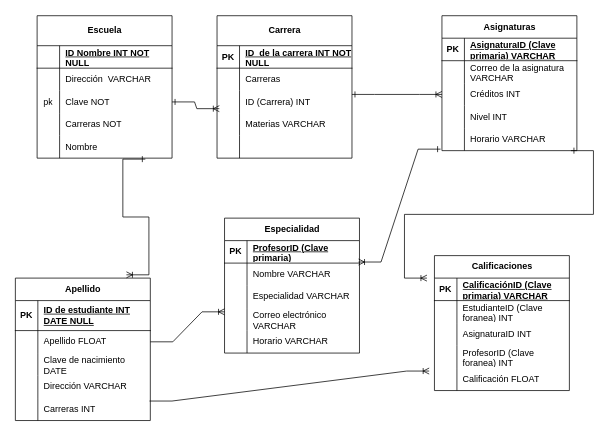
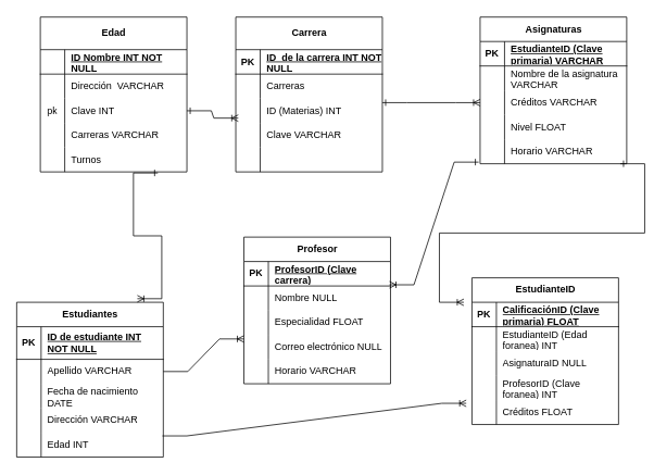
- <mxCell id="2" value="Escuela" style="shape=table;startSize=40;container=1;collapsible=1;childLayout=tableLayout;fixedRows=1;rowLines=0;fontStyle=1;align=center;resizeLast=1;html=1;" parent="1" vertex="1"><mxGeometry x="49" y="20" width="180" height="190" as="geometry" /></mxCell>
+ <mxCell id="2" value="Edad" style="shape=table;startSize=40;container=1;collapsible=1;childLayout=tableLayout;fixedRows=1;rowLines=0;fontStyle=1;align=center;resizeLast=1;html=1;" parent="1" vertex="1"><mxGeometry x="49" y="20" width="180" height="190" as="geometry" /></mxCell>
- <mxCell id="37" value="AsignaturaID (Clave primaria) VARCHAR" style="shape=partialRectangle;connectable=0;fillColor=none;top=0;left=0;bottom=0;right=0;align=left;spacingLeft=6;fontStyle=5;overflow=hidden;whiteSpace=wrap;html=1;" parent="35" vertex="1"><mxGeometry x="30" width="150" height="30" as="geometry"><mxRectangle width="150" height="30" as="alternateBounds" /></mxGeometry></mxCell>
+ <mxCell id="37" value="EstudianteID (Clave primaria) VARCHAR" style="shape=partialRectangle;connectable=0;fillColor=none;top=0;left=0;bottom=0;right=0;align=left;spacingLeft=6;fontStyle=5;overflow=hidden;whiteSpace=wrap;html=1;" parent="35" vertex="1"><mxGeometry x="30" width="150" height="30" as="geometry"><mxRectangle width="150" height="30" as="alternateBounds" /></mxGeometry></mxCell>
- <mxCell id="40" value="Correo de la asignatura VARCHAR" style="shape=partialRectangle;connectable=0;fillColor=none;top=0;left=0;bottom=0;right=0;align=left;spacingLeft=6;overflow=hidden;whiteSpace=wrap;html=1;" parent="38" vertex="1"><mxGeometry x="30" width="150" height="30" as="geometry"><mxRectangle width="150" height="30" as="alternateBounds" /></mxGeometry></mxCell>
+ <mxCell id="40" value="Nombre de la asignatura VARCHAR" style="shape=partialRectangle;connectable=0;fillColor=none;top=0;left=0;bottom=0;right=0;align=left;spacingLeft=6;overflow=hidden;whiteSpace=wrap;html=1;" parent="38" vertex="1"><mxGeometry x="30" width="150" height="30" as="geometry"><mxRectangle width="150" height="30" as="alternateBounds" /></mxGeometry></mxCell>
- <mxCell id="43" value="Créditos INT" style="shape=partialRectangle;connectable=0;fillColor=none;top=0;left=0;bottom=0;right=0;align=left;spacingLeft=6;overflow=hidden;whiteSpace=wrap;html=1;" parent="41" vertex="1"><mxGeometry x="30" width="150" height="30" as="geometry"><mxRectangle width="150" height="30" as="alternateBounds" /></mxGeometry></mxCell>
+ <mxCell id="43" value="Créditos VARCHAR" style="shape=partialRectangle;connectable=0;fillColor=none;top=0;left=0;bottom=0;right=0;align=left;spacingLeft=6;overflow=hidden;whiteSpace=wrap;html=1;" parent="41" vertex="1"><mxGeometry x="30" width="150" height="30" as="geometry"><mxRectangle width="150" height="30" as="alternateBounds" /></mxGeometry></mxCell>
- <mxCell id="11" value="Clave NOT" style="shape=partialRectangle;connectable=0;fillColor=none;top=0;left=0;bottom=0;right=0;align=left;spacingLeft=6;overflow=hidden;whiteSpace=wrap;html=1;" parent="9" vertex="1"><mxGeometry x="30" width="150" height="30" as="geometry"><mxRectangle width="150" height="30" as="alternateBounds" /></mxGeometry></mxCell>
+ <mxCell id="11" value="Clave INT" style="shape=partialRectangle;connectable=0;fillColor=none;top=0;left=0;bottom=0;right=0;align=left;spacingLeft=6;overflow=hidden;whiteSpace=wrap;html=1;" parent="9" vertex="1"><mxGeometry x="30" width="150" height="30" as="geometry"><mxRectangle width="150" height="30" as="alternateBounds" /></mxGeometry></mxCell>
- <mxCell id="91" value="ID (Carrera) INT" style="shape=partialRectangle;connectable=0;fillColor=none;top=0;left=0;bottom=0;right=0;align=left;spacingLeft=6;overflow=hidden;whiteSpace=wrap;html=1;" parent="89" vertex="1"><mxGeometry x="30" width="150" height="30" as="geometry"><mxRectangle width="150" height="30" as="alternateBounds" /></mxGeometry></mxCell>
+ <mxCell id="91" value="ID (Materias) INT" style="shape=partialRectangle;connectable=0;fillColor=none;top=0;left=0;bottom=0;right=0;align=left;spacingLeft=6;overflow=hidden;whiteSpace=wrap;html=1;" parent="89" vertex="1"><mxGeometry x="30" width="150" height="30" as="geometry"><mxRectangle width="150" height="30" as="alternateBounds" /></mxGeometry></mxCell>
- <mxCell id="46" value="Nivel INT" style="shape=partialRectangle;connectable=0;fillColor=none;top=0;left=0;bottom=0;right=0;align=left;spacingLeft=6;overflow=hidden;whiteSpace=wrap;html=1;" parent="44" vertex="1"><mxGeometry x="30" width="150" height="30" as="geometry"><mxRectangle width="150" height="30" as="alternateBounds" /></mxGeometry></mxCell>
+ <mxCell id="46" value="Nivel FLOAT" style="shape=partialRectangle;connectable=0;fillColor=none;top=0;left=0;bottom=0;right=0;align=left;spacingLeft=6;overflow=hidden;whiteSpace=wrap;html=1;" parent="44" vertex="1"><mxGeometry x="30" width="150" height="30" as="geometry"><mxRectangle width="150" height="30" as="alternateBounds" /></mxGeometry></mxCell>
- <mxCell id="14" value="Carreras NOT" style="shape=partialRectangle;connectable=0;fillColor=none;top=0;left=0;bottom=0;right=0;align=left;spacingLeft=6;overflow=hidden;whiteSpace=wrap;html=1;" parent="12" vertex="1"><mxGeometry x="30" width="150" height="30" as="geometry"><mxRectangle width="150" height="30" as="alternateBounds" /></mxGeometry></mxCell>
+ <mxCell id="14" value="Carreras VARCHAR" style="shape=partialRectangle;connectable=0;fillColor=none;top=0;left=0;bottom=0;right=0;align=left;spacingLeft=6;overflow=hidden;whiteSpace=wrap;html=1;" parent="12" vertex="1"><mxGeometry x="30" width="150" height="30" as="geometry"><mxRectangle width="150" height="30" as="alternateBounds" /></mxGeometry></mxCell>
- <mxCell id="94" value="Materias VARCHAR" style="shape=partialRectangle;connectable=0;fillColor=none;top=0;left=0;bottom=0;right=0;align=left;spacingLeft=6;overflow=hidden;whiteSpace=wrap;html=1;" parent="92" vertex="1"><mxGeometry x="30" width="150" height="30" as="geometry"><mxRectangle width="150" height="30" as="alternateBounds" /></mxGeometry></mxCell>
+ <mxCell id="94" value="Clave VARCHAR" style="shape=partialRectangle;connectable=0;fillColor=none;top=0;left=0;bottom=0;right=0;align=left;spacingLeft=6;overflow=hidden;whiteSpace=wrap;html=1;" parent="92" vertex="1"><mxGeometry x="30" width="150" height="30" as="geometry"><mxRectangle width="150" height="30" as="alternateBounds" /></mxGeometry></mxCell>
- <mxCell id="17" value="Nombre" style="shape=partialRectangle;connectable=0;fillColor=none;top=0;left=0;bottom=0;right=0;align=left;spacingLeft=6;overflow=hidden;whiteSpace=wrap;html=1;" parent="15" vertex="1"><mxGeometry x="30" width="150" height="30" as="geometry"><mxRectangle width="150" height="30" as="alternateBounds" /></mxGeometry></mxCell>
+ <mxCell id="17" value="Turnos" style="shape=partialRectangle;connectable=0;fillColor=none;top=0;left=0;bottom=0;right=0;align=left;spacingLeft=6;overflow=hidden;whiteSpace=wrap;html=1;" parent="15" vertex="1"><mxGeometry x="30" width="150" height="30" as="geometry"><mxRectangle width="150" height="30" as="alternateBounds" /></mxGeometry></mxCell>
- <mxCell id="66" value="Especialidad" style="shape=table;startSize=30;container=1;collapsible=1;childLayout=tableLayout;fixedRows=1;rowLines=0;fontStyle=1;align=center;resizeLast=1;html=1;" parent="1" vertex="1"><mxGeometry x="299" y="290" width="180" height="180" as="geometry" /></mxCell>
+ <mxCell id="66" value="Profesor" style="shape=table;startSize=30;container=1;collapsible=1;childLayout=tableLayout;fixedRows=1;rowLines=0;fontStyle=1;align=center;resizeLast=1;html=1;" parent="1" vertex="1"><mxGeometry x="299" y="290" width="180" height="180" as="geometry" /></mxCell>
- <mxCell id="69" value="ProfesorID (Clave primaria)" style="shape=partialRectangle;connectable=0;fillColor=none;top=0;left=0;bottom=0;right=0;align=left;spacingLeft=6;fontStyle=5;overflow=hidden;whiteSpace=wrap;html=1;" parent="67" vertex="1"><mxGeometry x="30" width="150" height="30" as="geometry"><mxRectangle width="150" height="30" as="alternateBounds" /></mxGeometry></mxCell>
+ <mxCell id="69" value="ProfesorID (Clave carrera)" style="shape=partialRectangle;connectable=0;fillColor=none;top=0;left=0;bottom=0;right=0;align=left;spacingLeft=6;fontStyle=5;overflow=hidden;whiteSpace=wrap;html=1;" parent="67" vertex="1"><mxGeometry x="30" width="150" height="30" as="geometry"><mxRectangle width="150" height="30" as="alternateBounds" /></mxGeometry></mxCell>
- <mxCell id="50" value="Calificaciones" style="shape=table;startSize=30;container=1;collapsible=1;childLayout=tableLayout;fixedRows=1;rowLines=0;fontStyle=1;align=center;resizeLast=1;html=1;" parent="1" vertex="1"><mxGeometry x="579" y="340" width="180" height="180" as="geometry" /></mxCell>
+ <mxCell id="50" value="EstudianteID" style="shape=table;startSize=30;container=1;collapsible=1;childLayout=tableLayout;fixedRows=1;rowLines=0;fontStyle=1;align=center;resizeLast=1;html=1;" parent="1" vertex="1"><mxGeometry x="579" y="340" width="180" height="180" as="geometry" /></mxCell>
- <mxCell id="72" value="Nombre VARCHAR" style="shape=partialRectangle;connectable=0;fillColor=none;top=0;left=0;bottom=0;right=0;align=left;spacingLeft=6;overflow=hidden;whiteSpace=wrap;html=1;" parent="70" vertex="1"><mxGeometry x="30" width="150" height="30" as="geometry"><mxRectangle width="150" height="30" as="alternateBounds" /></mxGeometry></mxCell>
+ <mxCell id="72" value="Nombre NULL" style="shape=partialRectangle;connectable=0;fillColor=none;top=0;left=0;bottom=0;right=0;align=left;spacingLeft=6;overflow=hidden;whiteSpace=wrap;html=1;" parent="70" vertex="1"><mxGeometry x="30" width="150" height="30" as="geometry"><mxRectangle width="150" height="30" as="alternateBounds" /></mxGeometry></mxCell>
- <mxCell id="18" value="Apellido" style="shape=table;startSize=30;container=1;collapsible=1;childLayout=tableLayout;fixedRows=1;rowLines=0;fontStyle=1;align=center;resizeLast=1;html=1;" parent="1" vertex="1"><mxGeometry x="20" y="370" width="180" height="190" as="geometry" /></mxCell>
+ <mxCell id="18" value="Estudiantes" style="shape=table;startSize=30;container=1;collapsible=1;childLayout=tableLayout;fixedRows=1;rowLines=0;fontStyle=1;align=center;resizeLast=1;html=1;" parent="1" vertex="1"><mxGeometry x="20" y="370" width="180" height="190" as="geometry" /></mxCell>
- <mxCell id="53" value="CalificaciónID (Clave primaria) VARCHAR" style="shape=partialRectangle;connectable=0;fillColor=none;top=0;left=0;bottom=0;right=0;align=left;spacingLeft=6;fontStyle=5;overflow=hidden;whiteSpace=wrap;html=1;" parent="51" vertex="1"><mxGeometry x="30" width="150" height="30" as="geometry"><mxRectangle width="150" height="30" as="alternateBounds" /></mxGeometry></mxCell>
+ <mxCell id="53" value="CalificaciónID (Clave primaria) FLOAT" style="shape=partialRectangle;connectable=0;fillColor=none;top=0;left=0;bottom=0;right=0;align=left;spacingLeft=6;fontStyle=5;overflow=hidden;whiteSpace=wrap;html=1;" parent="51" vertex="1"><mxGeometry x="30" width="150" height="30" as="geometry"><mxRectangle width="150" height="30" as="alternateBounds" /></mxGeometry></mxCell>
- <mxCell id="75" value="Especialidad VARCHAR" style="shape=partialRectangle;connectable=0;fillColor=none;top=0;left=0;bottom=0;right=0;align=left;spacingLeft=6;overflow=hidden;whiteSpace=wrap;html=1;" parent="73" vertex="1"><mxGeometry x="30" width="150" height="30" as="geometry"><mxRectangle width="150" height="30" as="alternateBounds" /></mxGeometry></mxCell>
+ <mxCell id="75" value="Especialidad FLOAT" style="shape=partialRectangle;connectable=0;fillColor=none;top=0;left=0;bottom=0;right=0;align=left;spacingLeft=6;overflow=hidden;whiteSpace=wrap;html=1;" parent="73" vertex="1"><mxGeometry x="30" width="150" height="30" as="geometry"><mxRectangle width="150" height="30" as="alternateBounds" /></mxGeometry></mxCell>
- <mxCell id="56" value="EstudianteID (Clave foranea) INT" style="shape=partialRectangle;connectable=0;fillColor=none;top=0;left=0;bottom=0;right=0;align=left;spacingLeft=6;overflow=hidden;whiteSpace=wrap;html=1;" parent="54" vertex="1"><mxGeometry x="30" width="150" height="30" as="geometry"><mxRectangle width="150" height="30" as="alternateBounds" /></mxGeometry></mxCell>
+ <mxCell id="56" value="EstudianteID (Edad foranea) INT" style="shape=partialRectangle;connectable=0;fillColor=none;top=0;left=0;bottom=0;right=0;align=left;spacingLeft=6;overflow=hidden;whiteSpace=wrap;html=1;" parent="54" vertex="1"><mxGeometry x="30" width="150" height="30" as="geometry"><mxRectangle width="150" height="30" as="alternateBounds" /></mxGeometry></mxCell>
- <mxCell id="21" value="ID de estudiante INT DATE NULL" style="shape=partialRectangle;connectable=0;fillColor=none;top=0;left=0;bottom=0;right=0;align=left;spacingLeft=6;fontStyle=5;overflow=hidden;whiteSpace=wrap;html=1;" parent="19" vertex="1"><mxGeometry x="30" width="150" height="40" as="geometry"><mxRectangle width="150" height="40" as="alternateBounds" /></mxGeometry></mxCell>
+ <mxCell id="21" value="ID de estudiante INT NOT NULL" style="shape=partialRectangle;connectable=0;fillColor=none;top=0;left=0;bottom=0;right=0;align=left;spacingLeft=6;fontStyle=5;overflow=hidden;whiteSpace=wrap;html=1;" parent="19" vertex="1"><mxGeometry x="30" width="150" height="40" as="geometry"><mxRectangle width="150" height="40" as="alternateBounds" /></mxGeometry></mxCell>
- <mxCell id="78" value="Correo electrónico VARCHAR" style="shape=partialRectangle;connectable=0;fillColor=none;top=0;left=0;bottom=0;right=0;align=left;spacingLeft=6;overflow=hidden;whiteSpace=wrap;html=1;" parent="76" vertex="1"><mxGeometry x="30" width="150" height="30" as="geometry"><mxRectangle width="150" height="30" as="alternateBounds" /></mxGeometry></mxCell>
+ <mxCell id="78" value="Correo electrónico NULL" style="shape=partialRectangle;connectable=0;fillColor=none;top=0;left=0;bottom=0;right=0;align=left;spacingLeft=6;overflow=hidden;whiteSpace=wrap;html=1;" parent="76" vertex="1"><mxGeometry x="30" width="150" height="30" as="geometry"><mxRectangle width="150" height="30" as="alternateBounds" /></mxGeometry></mxCell>
- <mxCell id="59" value="AsignaturaID INT" style="shape=partialRectangle;connectable=0;fillColor=none;top=0;left=0;bottom=0;right=0;align=left;spacingLeft=6;overflow=hidden;whiteSpace=wrap;html=1;" parent="57" vertex="1"><mxGeometry x="30" width="150" height="30" as="geometry"><mxRectangle width="150" height="30" as="alternateBounds" /></mxGeometry></mxCell>
+ <mxCell id="59" value="AsignaturaID NULL" style="shape=partialRectangle;connectable=0;fillColor=none;top=0;left=0;bottom=0;right=0;align=left;spacingLeft=6;overflow=hidden;whiteSpace=wrap;html=1;" parent="57" vertex="1"><mxGeometry x="30" width="150" height="30" as="geometry"><mxRectangle width="150" height="30" as="alternateBounds" /></mxGeometry></mxCell>
- <mxCell id="24" value="Apellido FLOAT" style="shape=partialRectangle;connectable=0;fillColor=none;top=0;left=0;bottom=0;right=0;align=left;spacingLeft=6;overflow=hidden;whiteSpace=wrap;html=1;" parent="22" vertex="1"><mxGeometry x="30" width="150" height="30" as="geometry"><mxRectangle width="150" height="30" as="alternateBounds" /></mxGeometry></mxCell>
+ <mxCell id="24" value="Apellido VARCHAR" style="shape=partialRectangle;connectable=0;fillColor=none;top=0;left=0;bottom=0;right=0;align=left;spacingLeft=6;overflow=hidden;whiteSpace=wrap;html=1;" parent="22" vertex="1"><mxGeometry x="30" width="150" height="30" as="geometry"><mxRectangle width="150" height="30" as="alternateBounds" /></mxGeometry></mxCell>
- <mxCell id="27" value="Clave de nacimiento DATE" style="shape=partialRectangle;connectable=0;fillColor=none;top=0;left=0;bottom=0;right=0;align=left;spacingLeft=6;overflow=hidden;whiteSpace=wrap;html=1;" parent="25" vertex="1"><mxGeometry x="30" width="150" height="30" as="geometry"><mxRectangle width="150" height="30" as="alternateBounds" /></mxGeometry></mxCell>
+ <mxCell id="27" value="Fecha de nacimiento DATE" style="shape=partialRectangle;connectable=0;fillColor=none;top=0;left=0;bottom=0;right=0;align=left;spacingLeft=6;overflow=hidden;whiteSpace=wrap;html=1;" parent="25" vertex="1"><mxGeometry x="30" width="150" height="30" as="geometry"><mxRectangle width="150" height="30" as="alternateBounds" /></mxGeometry></mxCell>
- <mxCell id="65" value="Calificación FLOAT" style="shape=partialRectangle;connectable=0;fillColor=none;top=0;left=0;bottom=0;right=0;align=left;spacingLeft=6;overflow=hidden;whiteSpace=wrap;html=1;" parent="63" vertex="1"><mxGeometry x="30" width="150" height="30" as="geometry"><mxRectangle width="150" height="30" as="alternateBounds" /></mxGeometry></mxCell>
+ <mxCell id="65" value="Créditos FLOAT" style="shape=partialRectangle;connectable=0;fillColor=none;top=0;left=0;bottom=0;right=0;align=left;spacingLeft=6;overflow=hidden;whiteSpace=wrap;html=1;" parent="63" vertex="1"><mxGeometry x="30" width="150" height="30" as="geometry"><mxRectangle width="150" height="30" as="alternateBounds" /></mxGeometry></mxCell>
- <mxCell id="33" value="Carreras INT" style="shape=partialRectangle;connectable=0;fillColor=none;top=0;left=0;bottom=0;right=0;align=left;spacingLeft=6;overflow=hidden;whiteSpace=wrap;html=1;" parent="31" vertex="1"><mxGeometry x="30" width="150" height="30" as="geometry"><mxRectangle width="150" height="30" as="alternateBounds" /></mxGeometry></mxCell>
+ <mxCell id="33" value="Edad INT" style="shape=partialRectangle;connectable=0;fillColor=none;top=0;left=0;bottom=0;right=0;align=left;spacingLeft=6;overflow=hidden;whiteSpace=wrap;html=1;" parent="31" vertex="1"><mxGeometry x="30" width="150" height="30" as="geometry"><mxRectangle width="150" height="30" as="alternateBounds" /></mxGeometry></mxCell>
